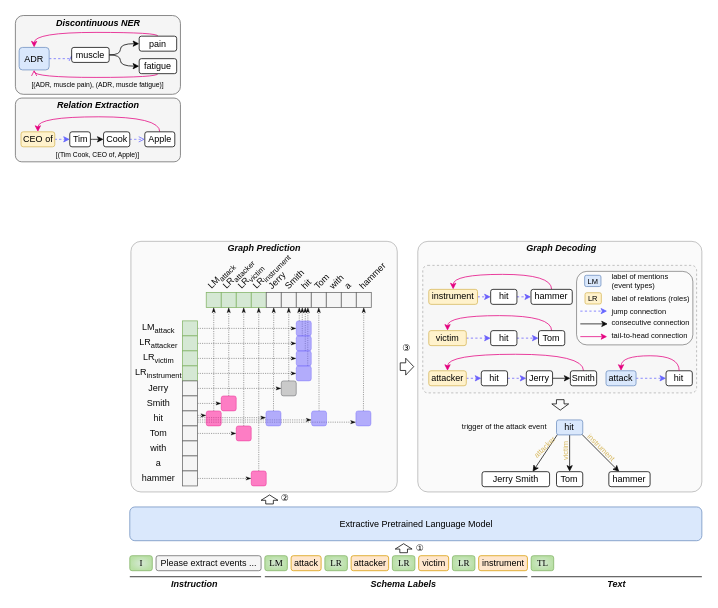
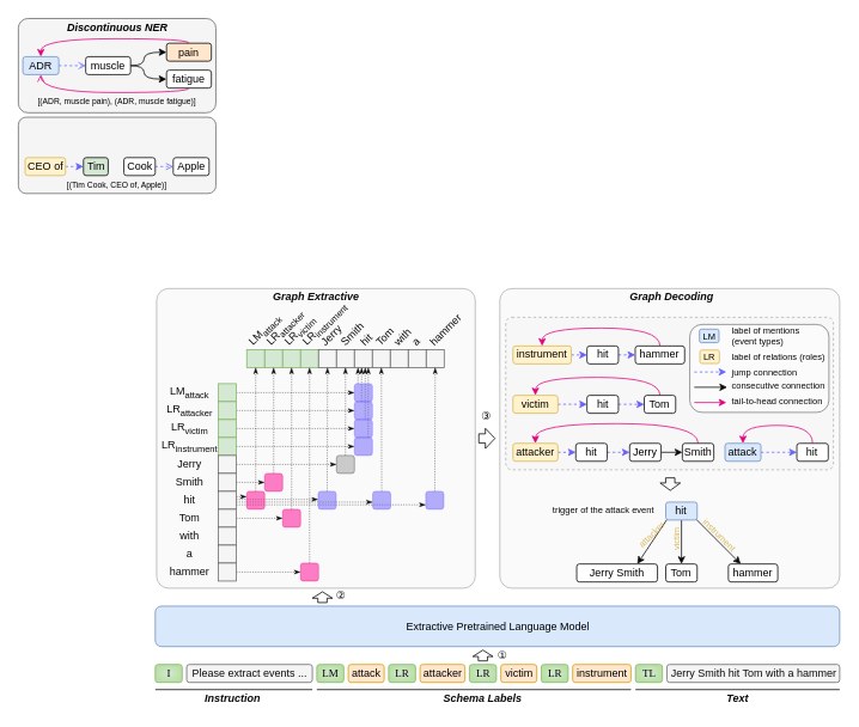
- <mxCell id="19" value="pain" style="rounded=1;whiteSpace=wrap;html=1;" vertex="1" parent="1"><mxGeometry x="185" y="47.5" width="50" height="20" as="geometry" /></mxCell>
+ <mxCell id="19" value="pain" style="rounded=1;whiteSpace=wrap;html=1;fillColor=#ffe6cc;" vertex="1" parent="1"><mxGeometry x="185" y="47.5" width="50" height="20" as="geometry" /></mxCell>
- <mxCell id="12" value="ADR" style="rounded=1;whiteSpace=wrap;html=1;fillColor=#dae8fc;strokeColor=#6c8ebf;" vertex="1" parent="1"><mxGeometry x="25" y="62.5" width="40" height="30" as="geometry" /></mxCell>
+ <mxCell id="12" value="ADR" style="rounded=1;whiteSpace=wrap;html=1;fillColor=#dae8fc;strokeColor=#6c8ebf;" vertex="1" parent="1"><mxGeometry x="25" y="62.5" width="40" height="20" as="geometry" /></mxCell>
- <mxCell id="6" value="Relation Extraction" style="text;html=1;strokeColor=none;fillColor=none;align=center;verticalAlign=middle;whiteSpace=wrap;rounded=0;dashed=1;fontStyle=3" vertex="1" parent="1"><mxGeometry x="67.5" y="130" width="125" height="20" as="geometry" /></mxCell>
- <mxCell id="26" style="edgeStyle=orthogonalEdgeStyle;curved=1;rounded=0;orthogonalLoop=1;jettySize=auto;html=1;exitX=0.5;exitY=0;exitDx=0;exitDy=0;entryX=0.5;entryY=0;entryDx=0;entryDy=0;strokeColor=#E4007F;" edge="1" parent="1" source="27" target="21"><mxGeometry relative="1" as="geometry"><Array as="points"><mxPoint x="212" y="155" /><mxPoint x="50" y="155" /></Array></mxGeometry></mxCell>
- <mxCell id="23" value="Tim" style="rounded=1;whiteSpace=wrap;html=1;" vertex="1" parent="1"><mxGeometry x="92.5" y="175" width="27.5" height="20" as="geometry" /></mxCell>
+ <mxCell id="23" value="Tim" style="rounded=1;whiteSpace=wrap;html=1;fillColor=#d5e8d4;" vertex="1" parent="1"><mxGeometry x="92.5" y="175" width="27.5" height="20" as="geometry" /></mxCell>
- <mxCell id="22" style="edgeStyle=orthogonalEdgeStyle;curved=1;rounded=0;orthogonalLoop=1;jettySize=auto;html=1;exitX=1;exitY=0.5;exitDx=0;exitDy=0;entryX=0;entryY=0.5;entryDx=0;entryDy=0;strokeColor=#0A0A0A;" edge="1" parent="1" source="23" target="25"><mxGeometry relative="1" as="geometry" /></mxCell>
- <mxCell id="79" value="Graph Prediction" style="text;html=1;strokeColor=none;fillColor=none;align=center;verticalAlign=middle;whiteSpace=wrap;rounded=0;shadow=0;glass=0;sketch=0;fontFamily=Helvetica;fontSize=12;fontColor=#0A0A0A;fontStyle=3" vertex="1" parent="1"><mxGeometry x="296.5" y="321" width="110" height="20" as="geometry" /></mxCell>
+ <mxCell id="79" value="Graph Extractive" style="text;html=1;strokeColor=none;fillColor=none;align=center;verticalAlign=middle;whiteSpace=wrap;rounded=0;shadow=0;glass=0;sketch=0;fontFamily=Helvetica;fontSize=12;fontColor=#0A0A0A;fontStyle=3" vertex="1" parent="1"><mxGeometry x="296.5" y="321" width="110" height="20" as="geometry" /></mxCell>
+ <mxCell id="38" value="Jerry Smith hit Tom with a hammer" style="rounded=1;whiteSpace=wrap;html=1;fillColor=#f5f5f5;strokeColor=#666666;fontColor=#0A0A0A;" vertex="1" parent="1"><mxGeometry x="742.5" y="740" width="192.5" height="20" as="geometry" /></mxCell>
